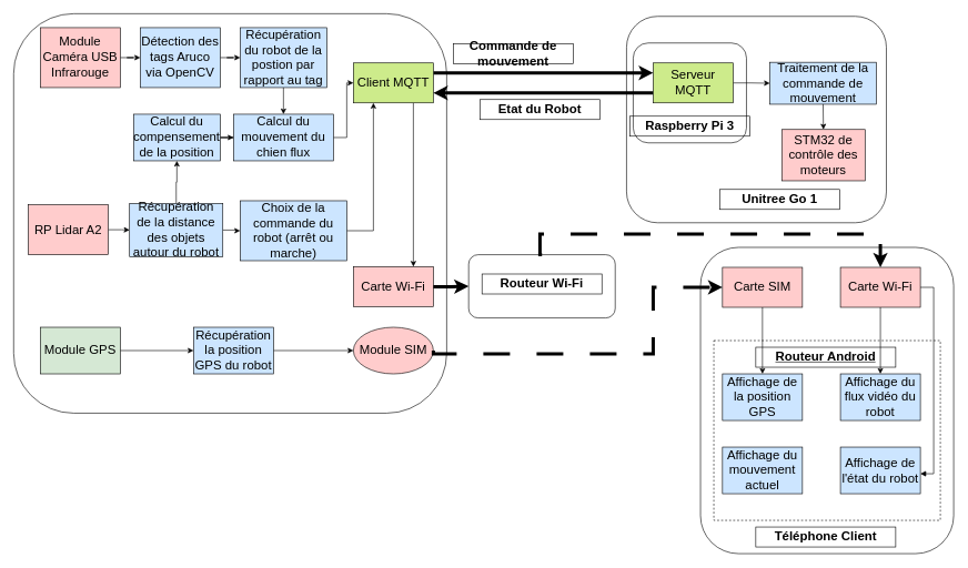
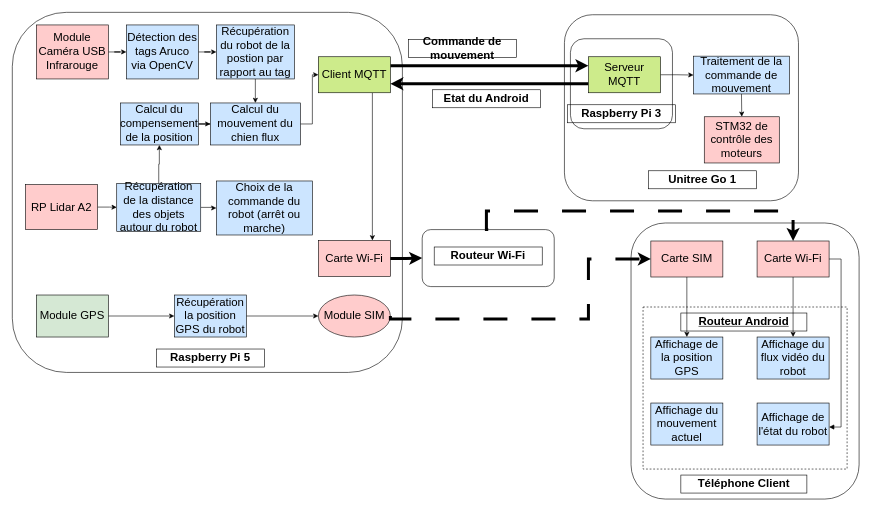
- <mxCell id="26" value="&lt;font&gt;&lt;b&gt;Etat du Robot&lt;/b&gt;&lt;/font&gt;" style="text;html=1;align=center;verticalAlign=middle;whiteSpace=wrap;rounded=0;fontSize=19;strokeColor=light-dark(#000000,#FFFFFF);fontColor=light-dark(#000000,#000000);" parent="1" vertex="1"><mxGeometry x="720" y="149" width="180" height="30" as="geometry" /></mxCell>
+ <mxCell id="26" value="&lt;font&gt;&lt;b&gt;Etat du Android&lt;/b&gt;&lt;/font&gt;" style="text;html=1;align=center;verticalAlign=middle;whiteSpace=wrap;rounded=0;fontSize=19;strokeColor=light-dark(#000000,#FFFFFF);fontColor=light-dark(#000000,#000000);" parent="1" vertex="1"><mxGeometry x="720" y="149" width="180" height="30" as="geometry" /></mxCell>
- <mxCell id="30" style="edgeStyle=orthogonalEdgeStyle;rounded=0;orthogonalLoop=1;jettySize=auto;html=1;entryX=0.25;entryY=1;entryDx=0;entryDy=0;fontSize=19;strokeColor=light-dark(#000000,#000000);" parent="1" source="31" target="15" edge="1"><mxGeometry relative="1" as="geometry" /></mxCell>
+ <mxCell id="10" value="&lt;b&gt;&lt;font&gt;Raspberry Pi 5&lt;/font&gt;&lt;/b&gt;" style="text;html=1;align=center;verticalAlign=middle;whiteSpace=wrap;rounded=0;fontSize=19;strokeColor=light-dark(#000000,#FFFFFF);fontColor=light-dark(#000000,#000000);" parent="1" vertex="1"><mxGeometry x="260" y="581" width="180" height="30" as="geometry" /></mxCell>
